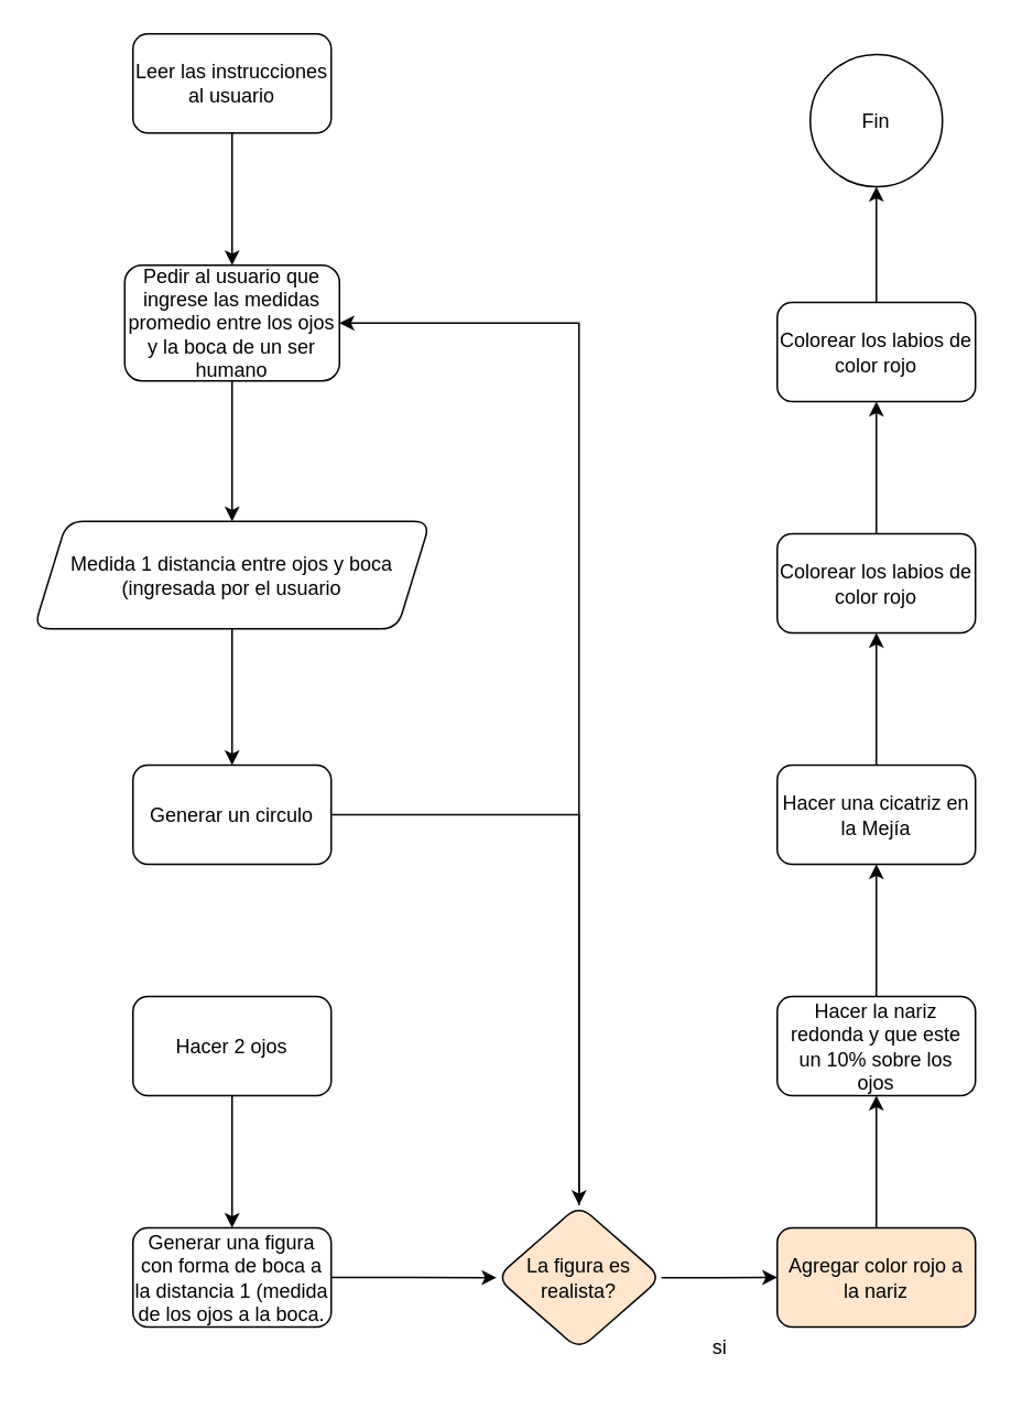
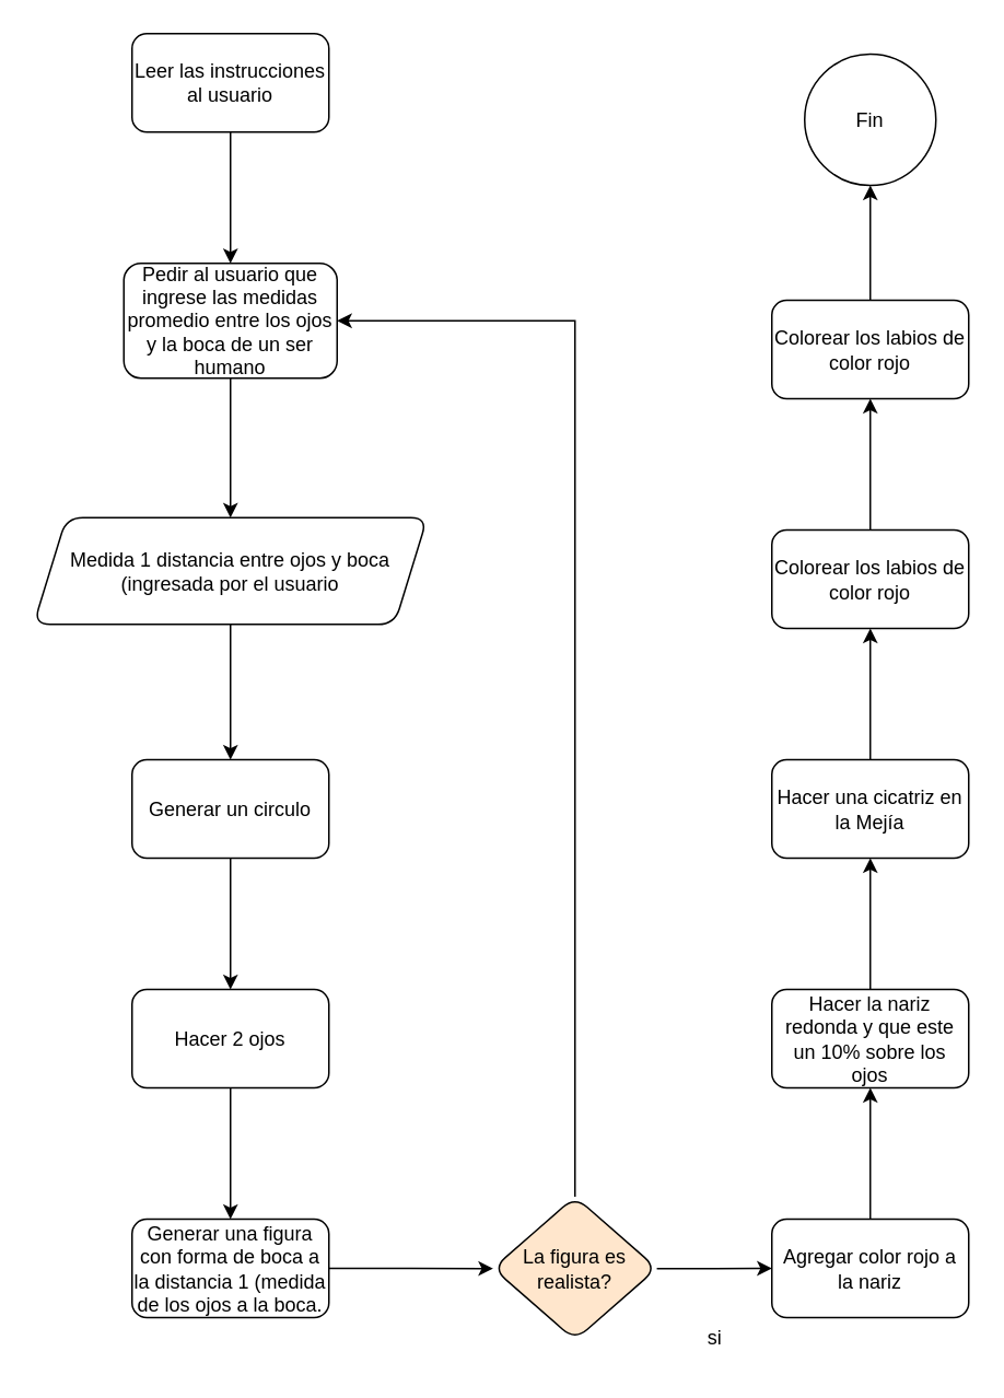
- <mxCell id="8" value="" style="edgeStyle=orthogonalEdgeStyle;rounded=0;orthogonalLoop=1;jettySize=auto;html=1;" edge="1" parent="1" source="9" target="16"><mxGeometry relative="1" as="geometry" /></mxCell>
+ <mxCell id="8" value="" style="edgeStyle=orthogonalEdgeStyle;rounded=0;orthogonalLoop=1;jettySize=auto;html=1;" edge="1" parent="1" source="9" target="11"><mxGeometry relative="1" as="geometry" /></mxCell>
- <mxCell id="19" value="Agregar color rojo a la nariz" style="whiteSpace=wrap;html=1;rounded=1;glass=0;strokeWidth=1;shadow=0;fillColor=#ffe6cc;" vertex="1" parent="1"><mxGeometry x="470" y="742.5" width="120" height="60" as="geometry" /></mxCell>
+ <mxCell id="19" value="Agregar color rojo a la nariz" style="whiteSpace=wrap;html=1;rounded=1;glass=0;strokeWidth=1;shadow=0;" vertex="1" parent="1"><mxGeometry x="470" y="742.5" width="120" height="60" as="geometry" /></mxCell>
